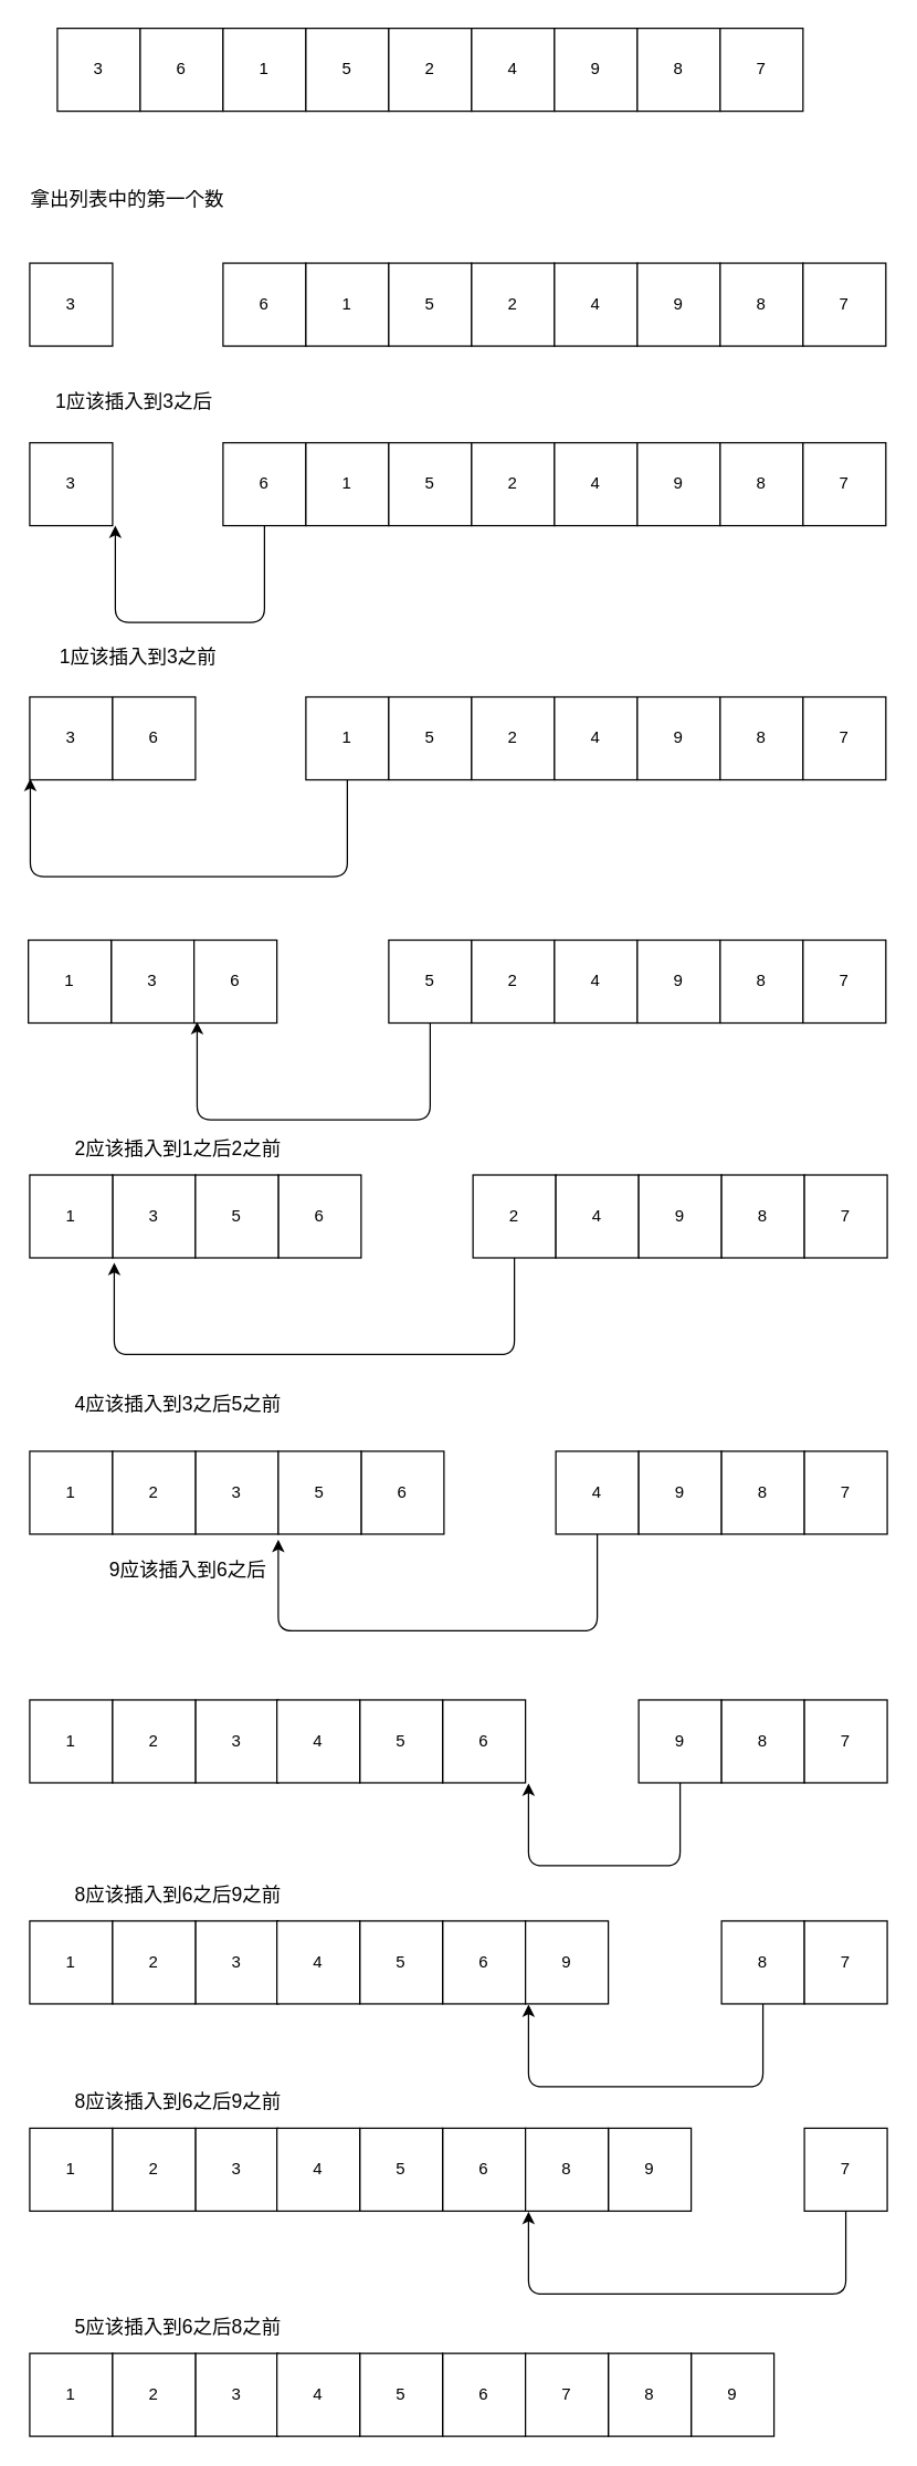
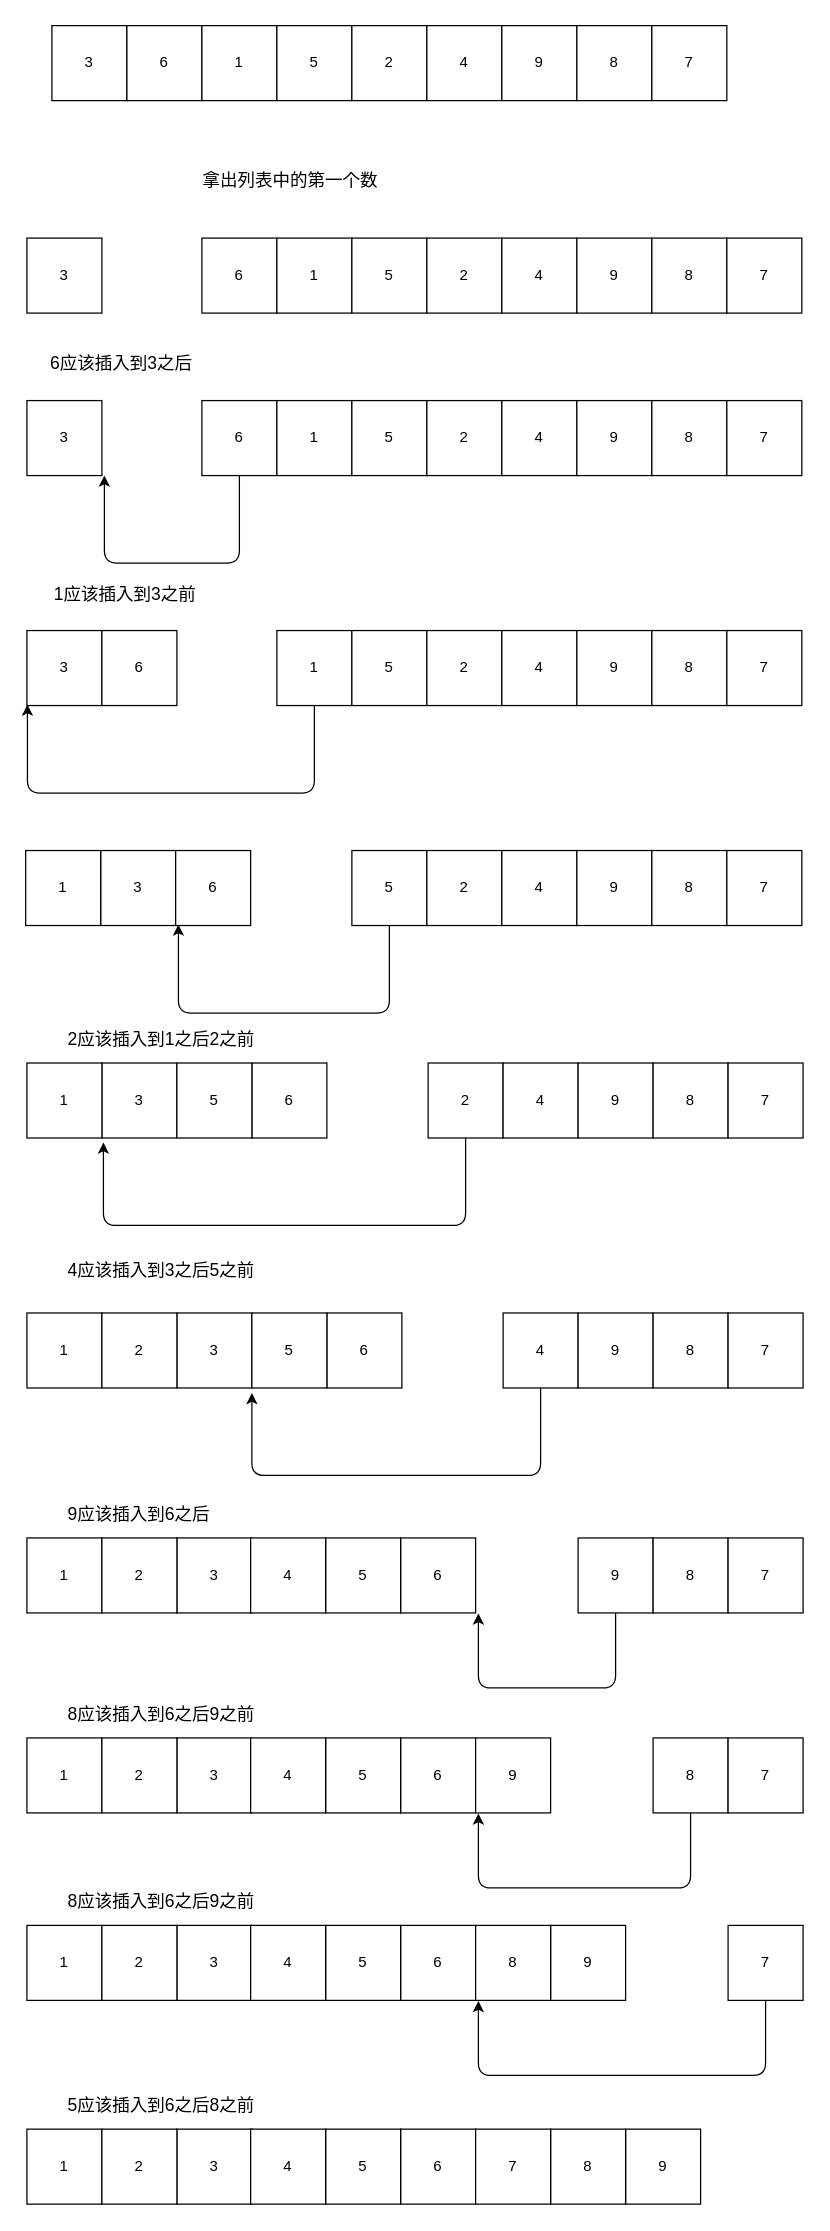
- <mxCell id="20" value="&lt;font style=&quot;font-size: 14px&quot;&gt;拿出列表中的第一个数&lt;/font&gt;" style="text;html=1;resizable=0;points=[];autosize=1;align=left;verticalAlign=top;spacingTop=-4;" vertex="1" parent="1"><mxGeometry x="20" y="133" width="160" height="20" as="geometry" /></mxCell>
+ <mxCell id="20" value="&lt;font style=&quot;font-size: 14px&quot;&gt;拿出列表中的第一个数&lt;/font&gt;" style="text;html=1;resizable=0;points=[];autosize=1;align=left;verticalAlign=top;spacingTop=-4;" vertex="1" parent="1"><mxGeometry x="160" y="133" width="160" height="20" as="geometry" /></mxCell>
- <mxCell id="31" value="&lt;font style=&quot;font-size: 14px&quot;&gt;1应该插入到3之后&lt;/font&gt;" style="text;html=1;resizable=0;points=[];autosize=1;align=left;verticalAlign=top;spacingTop=-4;" vertex="1" parent="1"><mxGeometry x="38" y="279" width="130" height="20" as="geometry" /></mxCell>
+ <mxCell id="31" value="&lt;font style=&quot;font-size: 14px&quot;&gt;6应该插入到3之后&lt;/font&gt;" style="text;html=1;resizable=0;points=[];autosize=1;align=left;verticalAlign=top;spacingTop=-4;" vertex="1" parent="1"><mxGeometry x="38" y="279" width="130" height="20" as="geometry" /></mxCell>
- <mxCell id="85" value="&lt;font style=&quot;font-size: 14px&quot;&gt;9应该插入到6之后&lt;/font&gt;" style="text;html=1;resizable=0;points=[];autosize=1;align=left;verticalAlign=top;spacingTop=-4;" vertex="1" parent="1"><mxGeometry x="77" y="1125" width="130" height="20" as="geometry" /></mxCell>
+ <mxCell id="85" value="&lt;font style=&quot;font-size: 14px&quot;&gt;9应该插入到6之后&lt;/font&gt;" style="text;html=1;resizable=0;points=[];autosize=1;align=left;verticalAlign=top;spacingTop=-4;" vertex="1" parent="1"><mxGeometry x="52" y="1200" width="130" height="20" as="geometry" /></mxCell>
